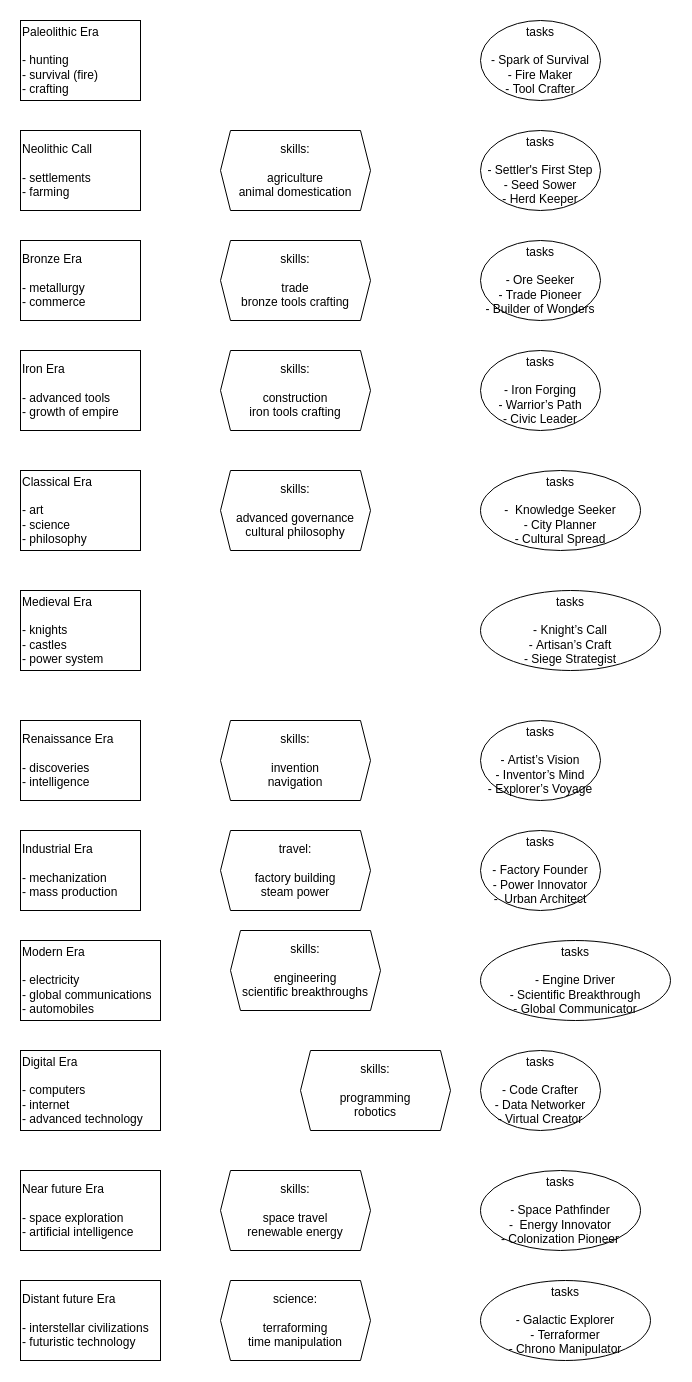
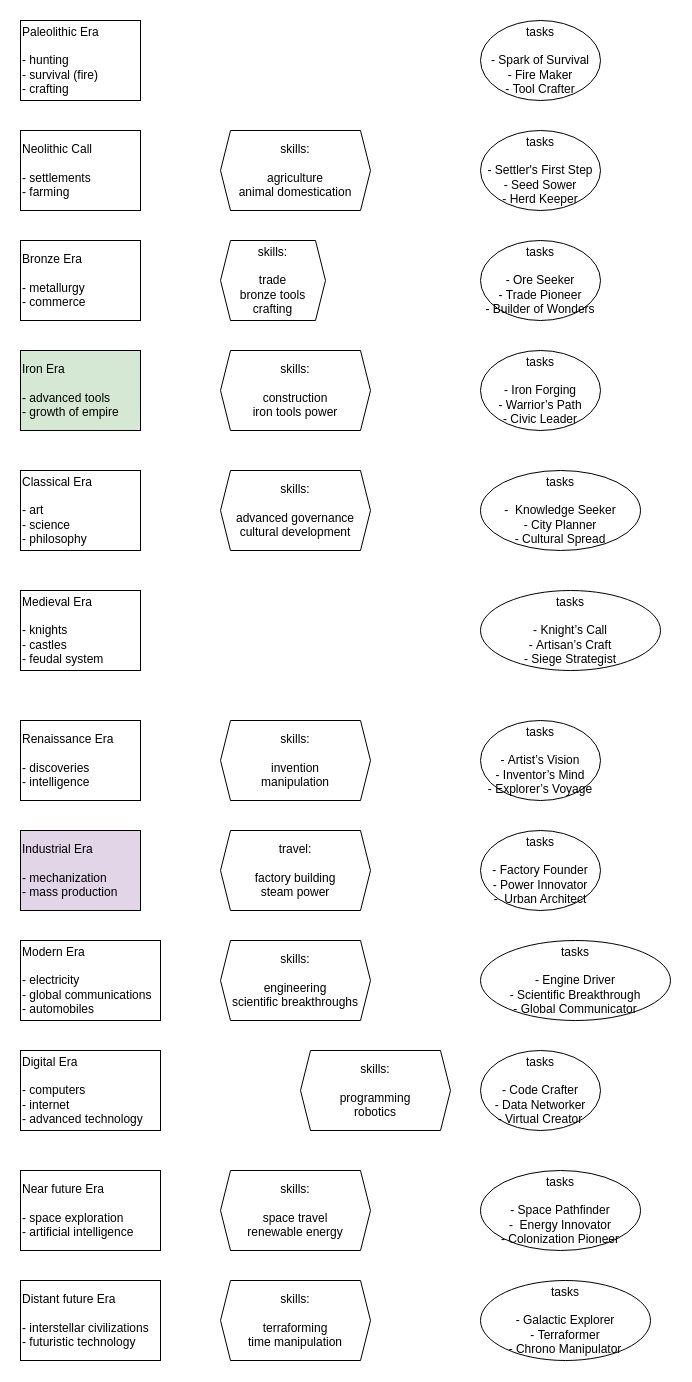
- <mxCell id="6" value="skills:&lt;br&gt;&lt;br&gt;trade&lt;div&gt;bronze tools crafting&lt;/div&gt;" style="shape=hexagon;perimeter=hexagonPerimeter2;whiteSpace=wrap;html=1;fixedSize=1;size=10;" vertex="1" parent="1"><mxGeometry x="220" y="240" width="150" height="80" as="geometry" /></mxCell>
+ <mxCell id="6" value="skills:&lt;br&gt;&lt;br&gt;trade&lt;div&gt;bronze tools crafting&lt;/div&gt;" style="shape=hexagon;perimeter=hexagonPerimeter2;whiteSpace=wrap;html=1;fixedSize=1;size=10;" vertex="1" parent="1"><mxGeometry x="220" y="240" width="105" height="80" as="geometry" /></mxCell>
- <mxCell id="8" value="Iron Era&lt;div&gt;&lt;br&gt;&lt;div&gt;- advanced tools&lt;/div&gt;&lt;/div&gt;&lt;div&gt;- growth of empire&lt;/div&gt;" style="rounded=0;whiteSpace=wrap;html=1;align=left;" vertex="1" parent="1"><mxGeometry x="20" y="350" width="120" height="80" as="geometry" /></mxCell>
+ <mxCell id="8" value="Iron Era&lt;div&gt;&lt;br&gt;&lt;div&gt;- advanced tools&lt;/div&gt;&lt;/div&gt;&lt;div&gt;- growth of empire&lt;/div&gt;" style="rounded=0;whiteSpace=wrap;html=1;align=left;fillColor=#d5e8d4;" vertex="1" parent="1"><mxGeometry x="20" y="350" width="120" height="80" as="geometry" /></mxCell>
- <mxCell id="7" value="skills:&lt;br&gt;&lt;br&gt;construction&lt;div&gt;iron tools crafting&lt;/div&gt;" style="shape=hexagon;perimeter=hexagonPerimeter2;whiteSpace=wrap;html=1;fixedSize=1;size=10;" vertex="1" parent="1"><mxGeometry x="220" y="350" width="150" height="80" as="geometry" /></mxCell>
+ <mxCell id="7" value="skills:&lt;br&gt;&lt;br&gt;construction&lt;div&gt;iron tools power&lt;/div&gt;" style="shape=hexagon;perimeter=hexagonPerimeter2;whiteSpace=wrap;html=1;fixedSize=1;size=10;" vertex="1" parent="1"><mxGeometry x="220" y="350" width="150" height="80" as="geometry" /></mxCell>
- <mxCell id="9" value="skills:&lt;br&gt;&lt;br&gt;advanced governance&lt;div&gt;cultural philosophy&lt;/div&gt;" style="shape=hexagon;perimeter=hexagonPerimeter2;whiteSpace=wrap;html=1;fixedSize=1;size=10;" vertex="1" parent="1"><mxGeometry x="220" y="470" width="150" height="80" as="geometry" /></mxCell>
+ <mxCell id="9" value="skills:&lt;br&gt;&lt;br&gt;advanced governance&lt;div&gt;cultural development&lt;/div&gt;" style="shape=hexagon;perimeter=hexagonPerimeter2;whiteSpace=wrap;html=1;fixedSize=1;size=10;" vertex="1" parent="1"><mxGeometry x="220" y="470" width="150" height="80" as="geometry" /></mxCell>
- <mxCell id="34" value="Medieval Era&lt;div&gt;&lt;br&gt;&lt;div&gt;- knights&lt;/div&gt;&lt;/div&gt;&lt;div&gt;- castles&lt;/div&gt;&lt;div&gt;- power system&lt;/div&gt;" style="rounded=0;whiteSpace=wrap;html=1;align=left;" vertex="1" parent="1"><mxGeometry x="20" y="590" width="120" height="80" as="geometry" /></mxCell>
+ <mxCell id="34" value="Medieval Era&lt;div&gt;&lt;br&gt;&lt;div&gt;- knights&lt;/div&gt;&lt;/div&gt;&lt;div&gt;- castles&lt;/div&gt;&lt;div&gt;- feudal system&lt;/div&gt;" style="rounded=0;whiteSpace=wrap;html=1;align=left;" vertex="1" parent="1"><mxGeometry x="20" y="590" width="120" height="80" as="geometry" /></mxCell>
- <mxCell id="11" value="skills:&lt;br&gt;&lt;br&gt;invention&lt;br&gt;&lt;div&gt;navigation&lt;/div&gt;" style="shape=hexagon;perimeter=hexagonPerimeter2;whiteSpace=wrap;html=1;fixedSize=1;size=10;" vertex="1" parent="1"><mxGeometry x="220" y="720" width="150" height="80" as="geometry" /></mxCell>
+ <mxCell id="11" value="skills:&lt;br&gt;&lt;br&gt;invention&lt;br&gt;&lt;div&gt;manipulation&lt;/div&gt;" style="shape=hexagon;perimeter=hexagonPerimeter2;whiteSpace=wrap;html=1;fixedSize=1;size=10;" vertex="1" parent="1"><mxGeometry x="220" y="720" width="150" height="80" as="geometry" /></mxCell>
- <mxCell id="14" value="Industrial Era&lt;div&gt;&lt;br&gt;&lt;div&gt;- mechanization &lt;/div&gt;&lt;/div&gt;&lt;div&gt;- mass production&lt;/div&gt;" style="rounded=0;whiteSpace=wrap;html=1;align=left;" vertex="1" parent="1"><mxGeometry x="20" y="830" width="120" height="80" as="geometry" /></mxCell>
+ <mxCell id="14" value="Industrial Era&lt;div&gt;&lt;br&gt;&lt;div&gt;- mechanization &lt;/div&gt;&lt;/div&gt;&lt;div&gt;- mass production&lt;/div&gt;" style="rounded=0;whiteSpace=wrap;html=1;align=left;fillColor=#e1d5e7;" vertex="1" parent="1"><mxGeometry x="20" y="830" width="120" height="80" as="geometry" /></mxCell>
- <mxCell id="15" value="skills:&lt;br&gt;&lt;br&gt;engineering&lt;br&gt;&lt;div&gt;scientific breakthroughs&lt;/div&gt;" style="shape=hexagon;perimeter=hexagonPerimeter2;whiteSpace=wrap;html=1;fixedSize=1;size=10;" vertex="1" parent="1"><mxGeometry x="230" y="930" width="150" height="80" as="geometry" /></mxCell>
+ <mxCell id="15" value="skills:&lt;br&gt;&lt;br&gt;engineering&lt;br&gt;&lt;div&gt;scientific breakthroughs&lt;/div&gt;" style="shape=hexagon;perimeter=hexagonPerimeter2;whiteSpace=wrap;html=1;fixedSize=1;size=10;" vertex="1" parent="1"><mxGeometry x="220" y="940" width="150" height="80" as="geometry" /></mxCell>
- <mxCell id="21" value="science:&lt;br&gt;&lt;br&gt;terraforming&lt;br&gt;&lt;div&gt;time manipulation&lt;/div&gt;" style="shape=hexagon;perimeter=hexagonPerimeter2;whiteSpace=wrap;html=1;fixedSize=1;size=10;" vertex="1" parent="1"><mxGeometry x="220" y="1280" width="150" height="80" as="geometry" /></mxCell>
+ <mxCell id="21" value="skills:&lt;br&gt;&lt;br&gt;terraforming&lt;br&gt;&lt;div&gt;time manipulation&lt;/div&gt;" style="shape=hexagon;perimeter=hexagonPerimeter2;whiteSpace=wrap;html=1;fixedSize=1;size=10;" vertex="1" parent="1"><mxGeometry x="220" y="1280" width="150" height="80" as="geometry" /></mxCell>
